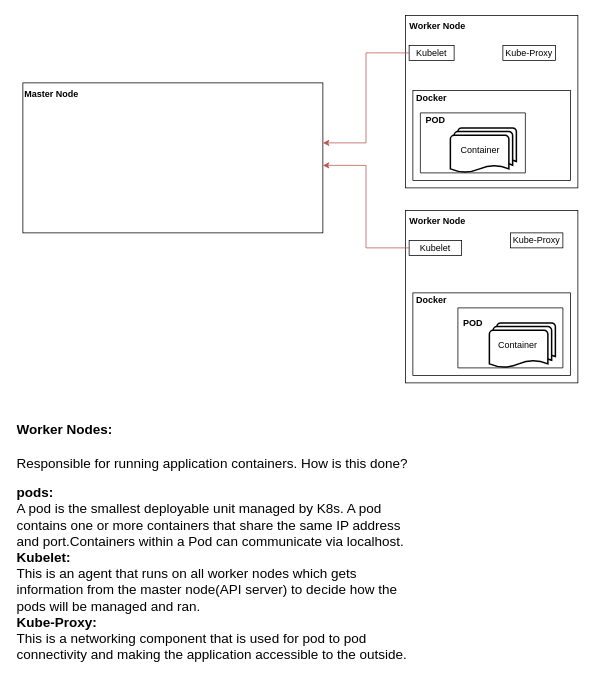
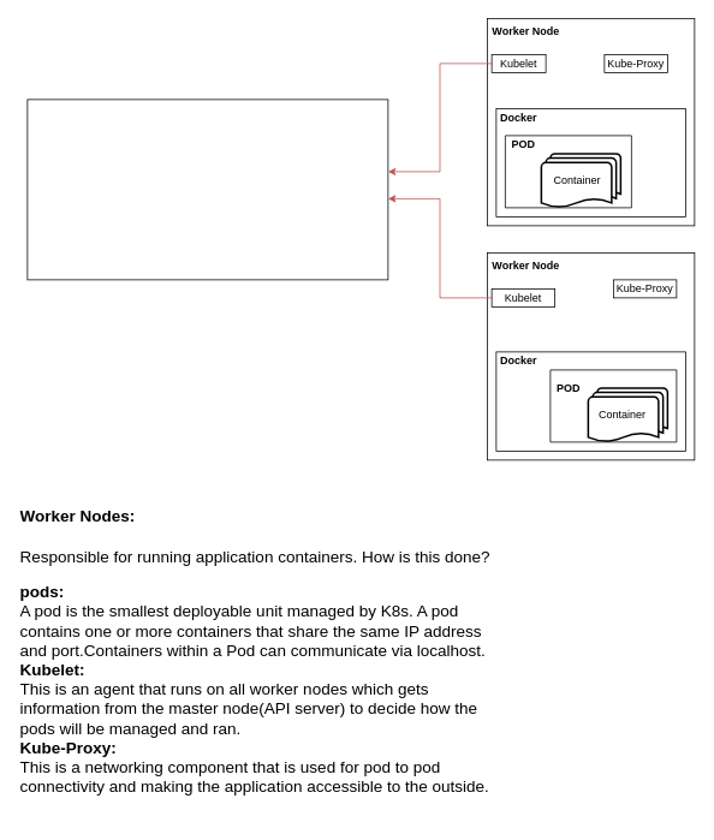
- <mxCell id="3" value="&lt;b&gt;Master Node&amp;nbsp;&lt;/b&gt;" style="text;html=1;align=center;verticalAlign=middle;whiteSpace=wrap;rounded=0;" vertex="1" parent="1"><mxGeometry x="30" y="110" width="80" height="30" as="geometry" /></mxCell>
